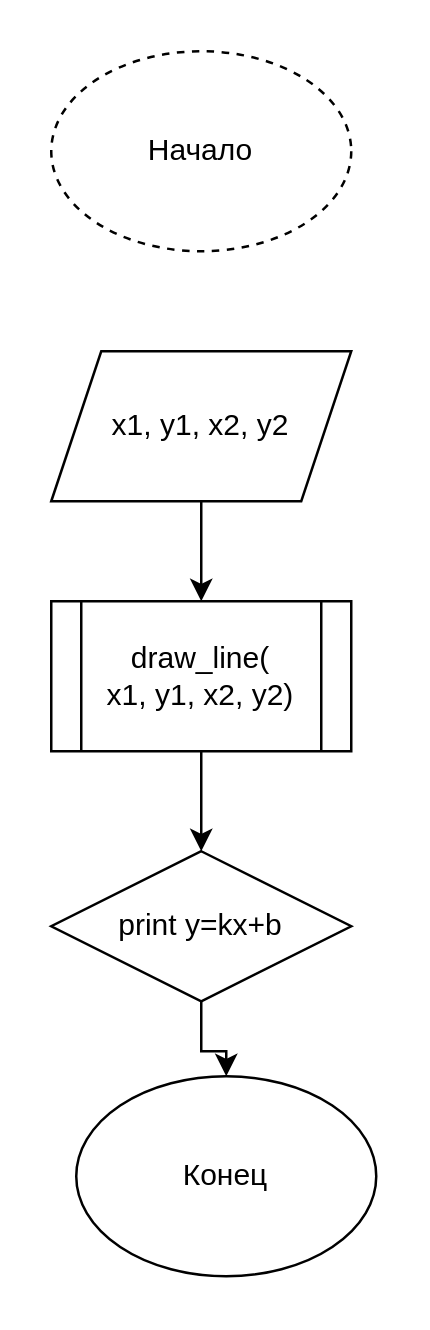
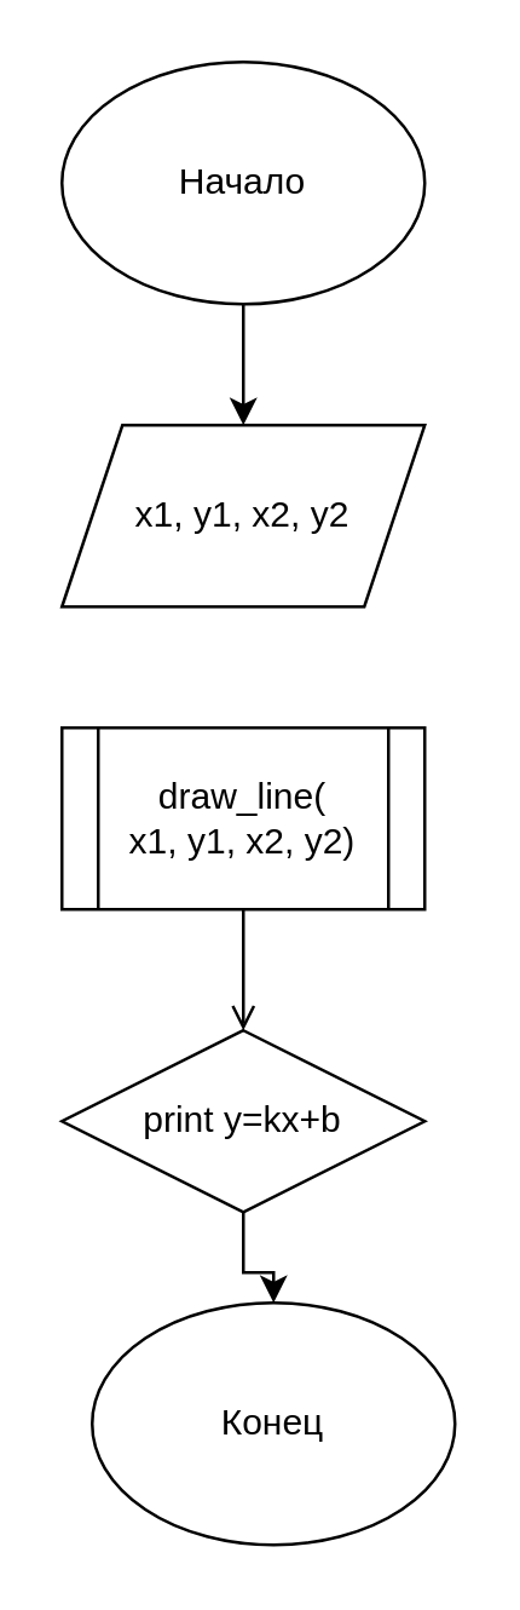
- <mxCell id="3" value="Начало" style="ellipse;whiteSpace=wrap;html=1;dashed=1;" vertex="1" parent="1"><mxGeometry x="20" width="120" height="80" as="geometry" y="20" /></mxCell>
+ <mxCell id="3" value="Начало" style="ellipse;whiteSpace=wrap;html=1;" vertex="1" parent="1"><mxGeometry x="20" width="120" height="80" as="geometry" y="20" /></mxCell>
+ <mxCell id="2" value="" style="edgeStyle=orthogonalEdgeStyle;rounded=0;orthogonalLoop=1;jettySize=auto;html=1;" edge="1" parent="1" source="3" target="5"><mxGeometry relative="1" as="geometry" /></mxCell>
- <mxCell id="4" value="" style="edgeStyle=orthogonalEdgeStyle;rounded=0;orthogonalLoop=1;jettySize=auto;html=1;" edge="1" parent="1" source="5" target="7"><mxGeometry relative="1" as="geometry" /></mxCell>
- <mxCell id="6" value="" style="edgeStyle=orthogonalEdgeStyle;rounded=0;orthogonalLoop=1;jettySize=auto;html=1;" edge="1" parent="1" source="7" target="9"><mxGeometry relative="1" as="geometry" /></mxCell>
+ <mxCell id="6" value="" style="edgeStyle=orthogonalEdgeStyle;rounded=0;orthogonalLoop=1;jettySize=auto;html=1;endArrow=open;" edge="1" parent="1" source="7" target="9"><mxGeometry relative="1" as="geometry" /></mxCell>
